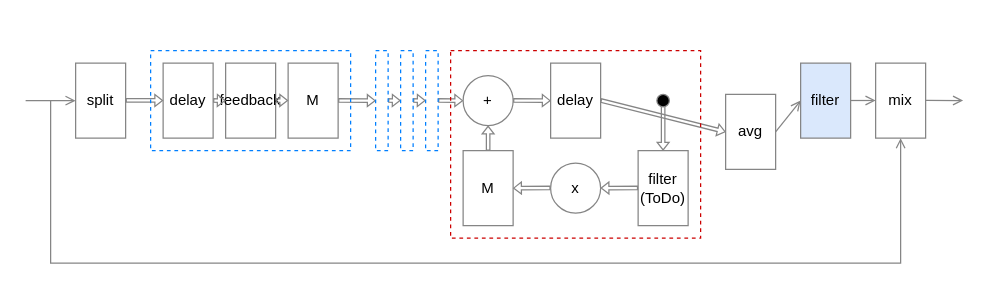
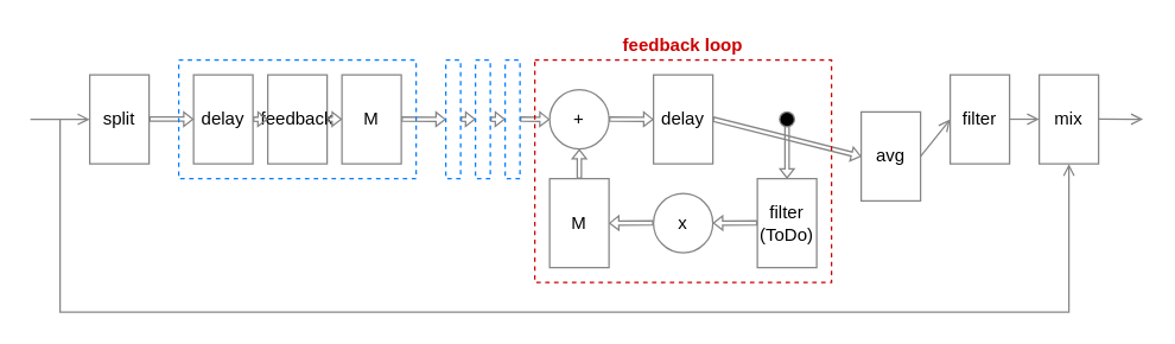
+ <mxCell id="38" value="&lt;b&gt;&lt;font color=&quot;#CC0000&quot;&gt;feedback loop&lt;/font&gt;&lt;/b&gt;" style="text;html=1;strokeColor=none;fillColor=none;align=center;verticalAlign=middle;whiteSpace=wrap;rounded=0;strokeWidth=1;" vertex="1" parent="1"><mxGeometry x="360" y="20" width="200" height="20" as="geometry" /></mxCell>
- <mxCell id="31" value="filter" style="rounded=0;whiteSpace=wrap;html=1;strokeColor=#858585;strokeWidth=1;fillColor=#dae8fc;" vertex="1" parent="1"><mxGeometry x="640" y="50" width="40" height="60" as="geometry" /></mxCell>
+ <mxCell id="31" value="filter" style="rounded=0;whiteSpace=wrap;html=1;strokeColor=#858585;strokeWidth=1;" vertex="1" parent="1"><mxGeometry x="640" y="50" width="40" height="60" as="geometry" /></mxCell>
